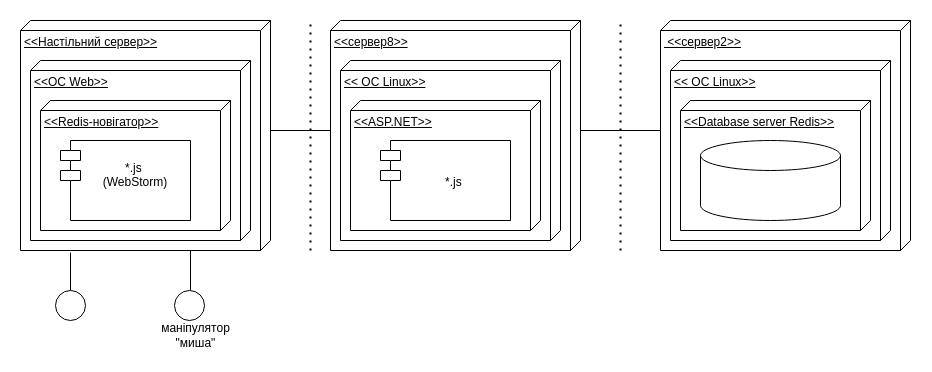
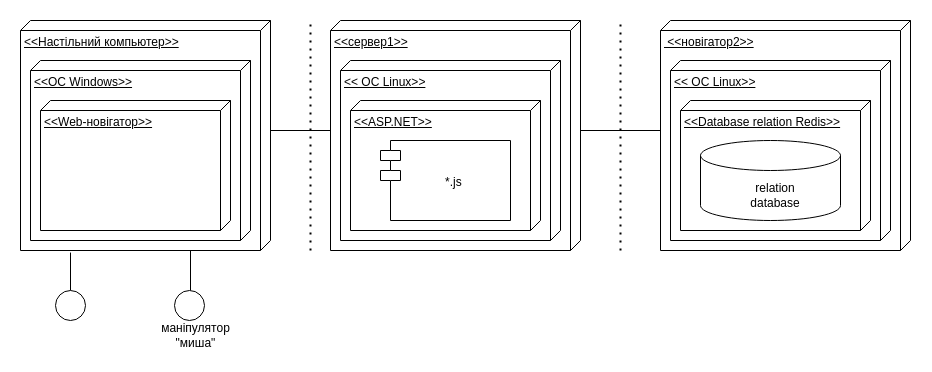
- <mxCell id="2" value="&amp;lt;&amp;lt;Настільний сервер&amp;gt;&amp;gt;" style="verticalAlign=top;align=left;spacingTop=8;spacingLeft=2;spacingRight=12;shape=cube;size=10;direction=south;fontStyle=4;html=1;" vertex="1" parent="1"><mxGeometry x="20" y="20" width="250" height="230" as="geometry" /></mxCell>
+ <mxCell id="2" value="&amp;lt;&amp;lt;Настільний компьютер&amp;gt;&amp;gt;" style="verticalAlign=top;align=left;spacingTop=8;spacingLeft=2;spacingRight=12;shape=cube;size=10;direction=south;fontStyle=4;html=1;" vertex="1" parent="1"><mxGeometry x="20" y="20" width="250" height="230" as="geometry" /></mxCell>
- <mxCell id="8" value="&amp;lt;&amp;lt;сервер8&amp;gt;&amp;gt;" style="verticalAlign=top;align=left;spacingTop=8;spacingLeft=2;spacingRight=12;shape=cube;size=10;direction=south;fontStyle=4;html=1;" vertex="1" parent="1"><mxGeometry x="330" y="20" width="250" height="230" as="geometry" /></mxCell>
+ <mxCell id="8" value="&amp;lt;&amp;lt;сервер1&amp;gt;&amp;gt;" style="verticalAlign=top;align=left;spacingTop=8;spacingLeft=2;spacingRight=12;shape=cube;size=10;direction=south;fontStyle=4;html=1;" vertex="1" parent="1"><mxGeometry x="330" y="20" width="250" height="230" as="geometry" /></mxCell>
- <mxCell id="19" value="&amp;nbsp;&amp;lt;&amp;lt;сервер2&amp;gt;&amp;gt;" style="verticalAlign=top;align=left;spacingTop=8;spacingLeft=2;spacingRight=12;shape=cube;size=10;direction=south;fontStyle=4;html=1;" vertex="1" parent="1"><mxGeometry x="660" y="20" width="250" height="230" as="geometry" /></mxCell>
+ <mxCell id="19" value="&amp;nbsp;&amp;lt;&amp;lt;новігатор2&amp;gt;&amp;gt;" style="verticalAlign=top;align=left;spacingTop=8;spacingLeft=2;spacingRight=12;shape=cube;size=10;direction=south;fontStyle=4;html=1;" vertex="1" parent="1"><mxGeometry x="660" y="20" width="250" height="230" as="geometry" /></mxCell>
- <mxCell id="3" value="&amp;lt;&amp;lt;ОС Web&amp;gt;&amp;gt;" style="verticalAlign=top;align=left;spacingTop=8;spacingLeft=2;spacingRight=12;shape=cube;size=10;direction=south;fontStyle=4;html=1;" vertex="1" parent="1"><mxGeometry x="30" y="60" width="220" height="180" as="geometry" /></mxCell>
+ <mxCell id="3" value="&amp;lt;&amp;lt;ОС Windows&amp;gt;&amp;gt;" style="verticalAlign=top;align=left;spacingTop=8;spacingLeft=2;spacingRight=12;shape=cube;size=10;direction=south;fontStyle=4;html=1;" vertex="1" parent="1"><mxGeometry x="30" y="60" width="220" height="180" as="geometry" /></mxCell>
- <mxCell id="4" value="&amp;lt;&amp;lt;Redis-новігатор&amp;gt;&amp;gt;" style="verticalAlign=top;align=left;spacingTop=8;spacingLeft=2;spacingRight=12;shape=cube;size=10;direction=south;fontStyle=4;html=1;" vertex="1" parent="1"><mxGeometry x="40" y="100" width="190" height="130" as="geometry" /></mxCell>
+ <mxCell id="4" value="&amp;lt;&amp;lt;Web-новігатор&amp;gt;&amp;gt;" style="verticalAlign=top;align=left;spacingTop=8;spacingLeft=2;spacingRight=12;shape=cube;size=10;direction=south;fontStyle=4;html=1;" vertex="1" parent="1"><mxGeometry x="40" y="100" width="190" height="130" as="geometry" /></mxCell>
- <mxCell id="21" value="&amp;lt;&amp;lt;Database server Redis&amp;gt;&amp;gt;" style="verticalAlign=top;align=left;spacingTop=8;spacingLeft=2;spacingRight=12;shape=cube;size=10;direction=south;fontStyle=4;html=1;" vertex="1" parent="1"><mxGeometry x="680" y="100" width="190" height="130" as="geometry" /></mxCell>
+ <mxCell id="21" value="&amp;lt;&amp;lt;Database relation Redis&amp;gt;&amp;gt;" style="verticalAlign=top;align=left;spacingTop=8;spacingLeft=2;spacingRight=12;shape=cube;size=10;direction=south;fontStyle=4;html=1;" vertex="1" parent="1"><mxGeometry x="680" y="100" width="190" height="130" as="geometry" /></mxCell>
- <mxCell id="5" value="&#10;*.js &#10;(WebStorm)" style="shape=module;align=left;spacingLeft=20;align=center;verticalAlign=top;" vertex="1" parent="1"><mxGeometry x="60" y="140" width="130" height="80" as="geometry" /></mxCell>
+ <mxCell id="23" value="relation database" style="text;html=1;strokeColor=none;fillColor=none;align=center;verticalAlign=middle;whiteSpace=wrap;rounded=0;" vertex="1" parent="1"><mxGeometry x="745" y="180" width="60" height="30" as="geometry" /></mxCell>
